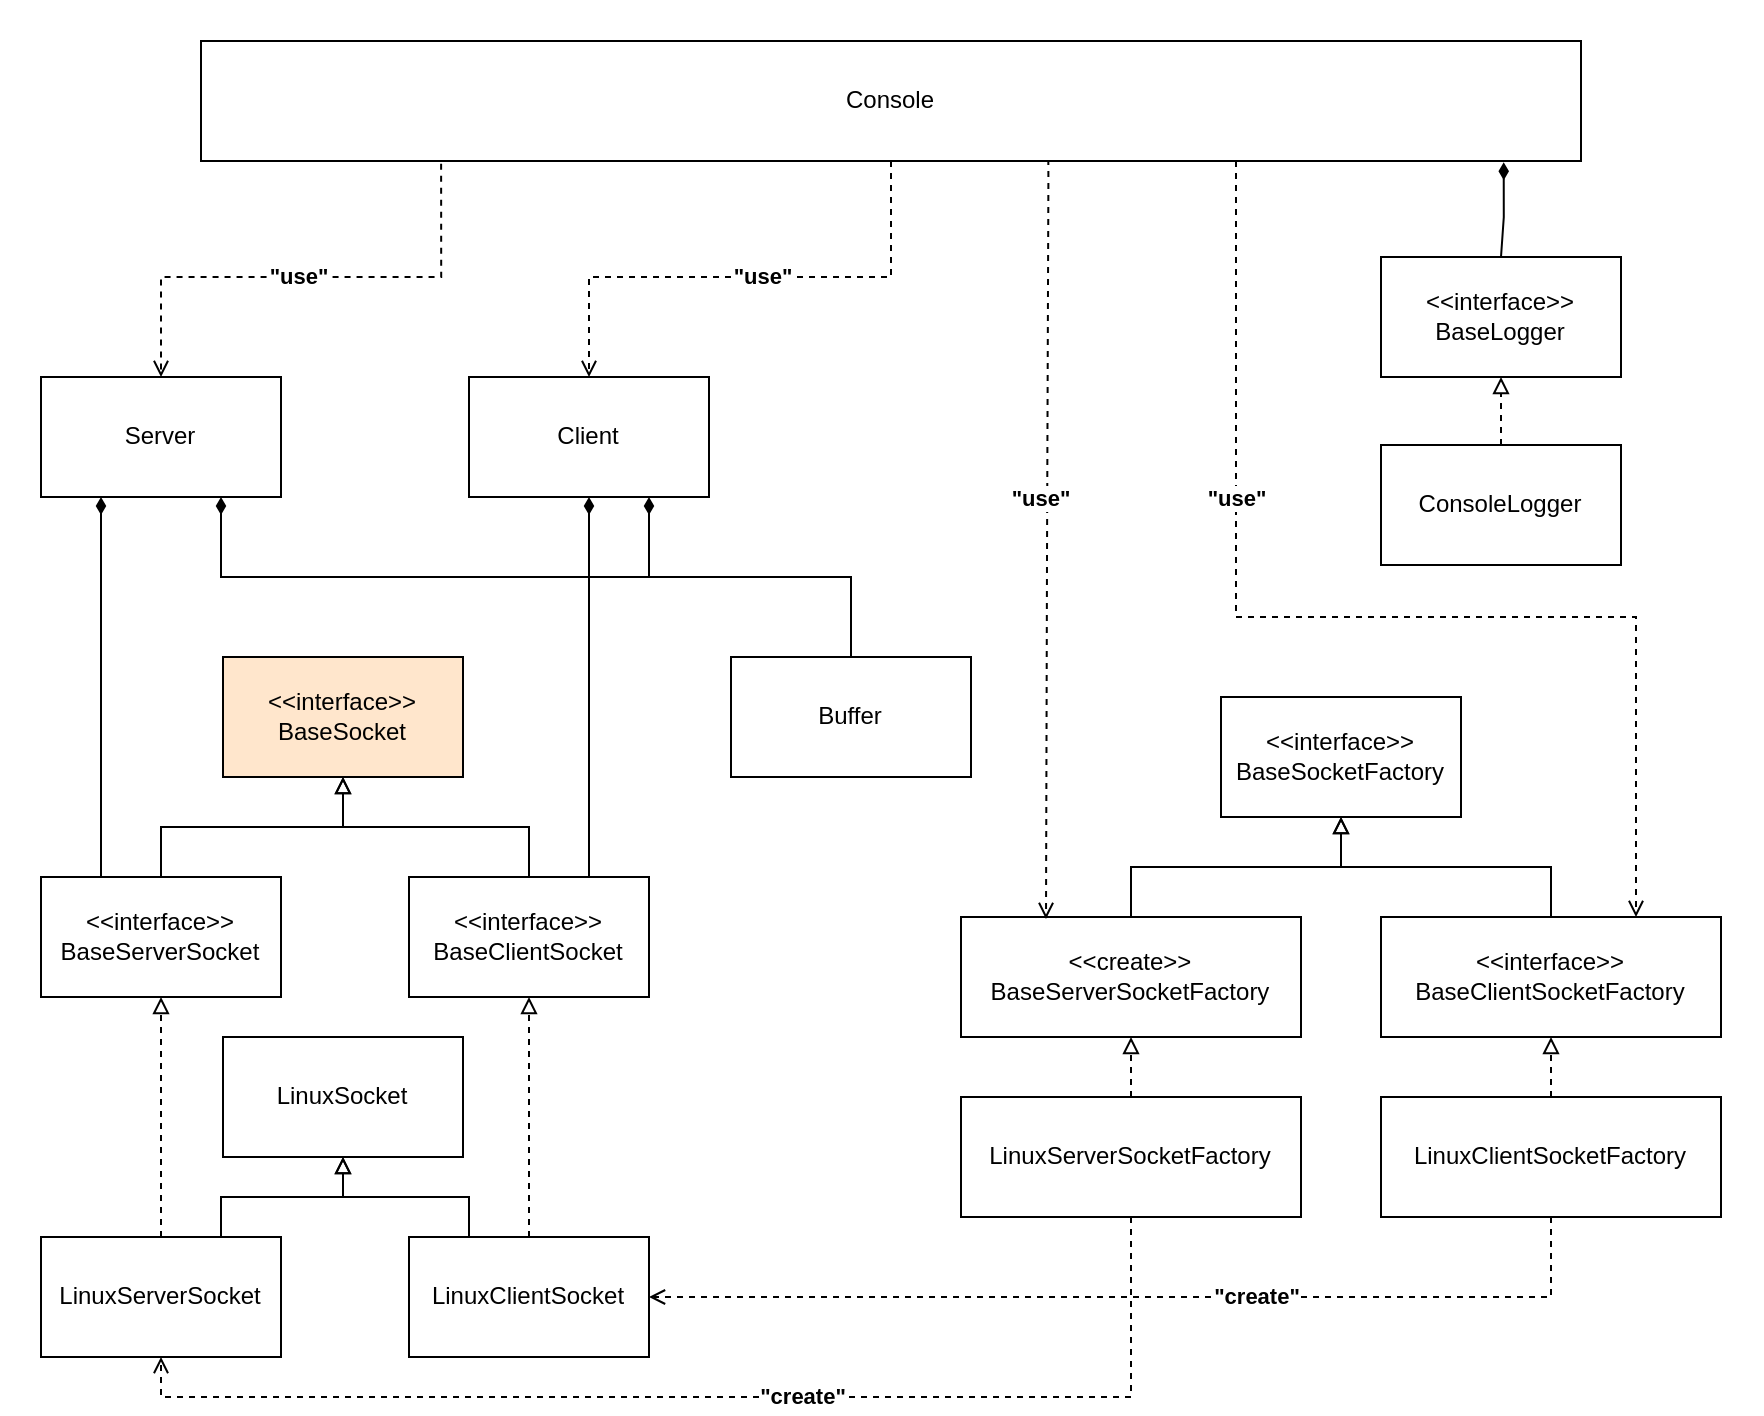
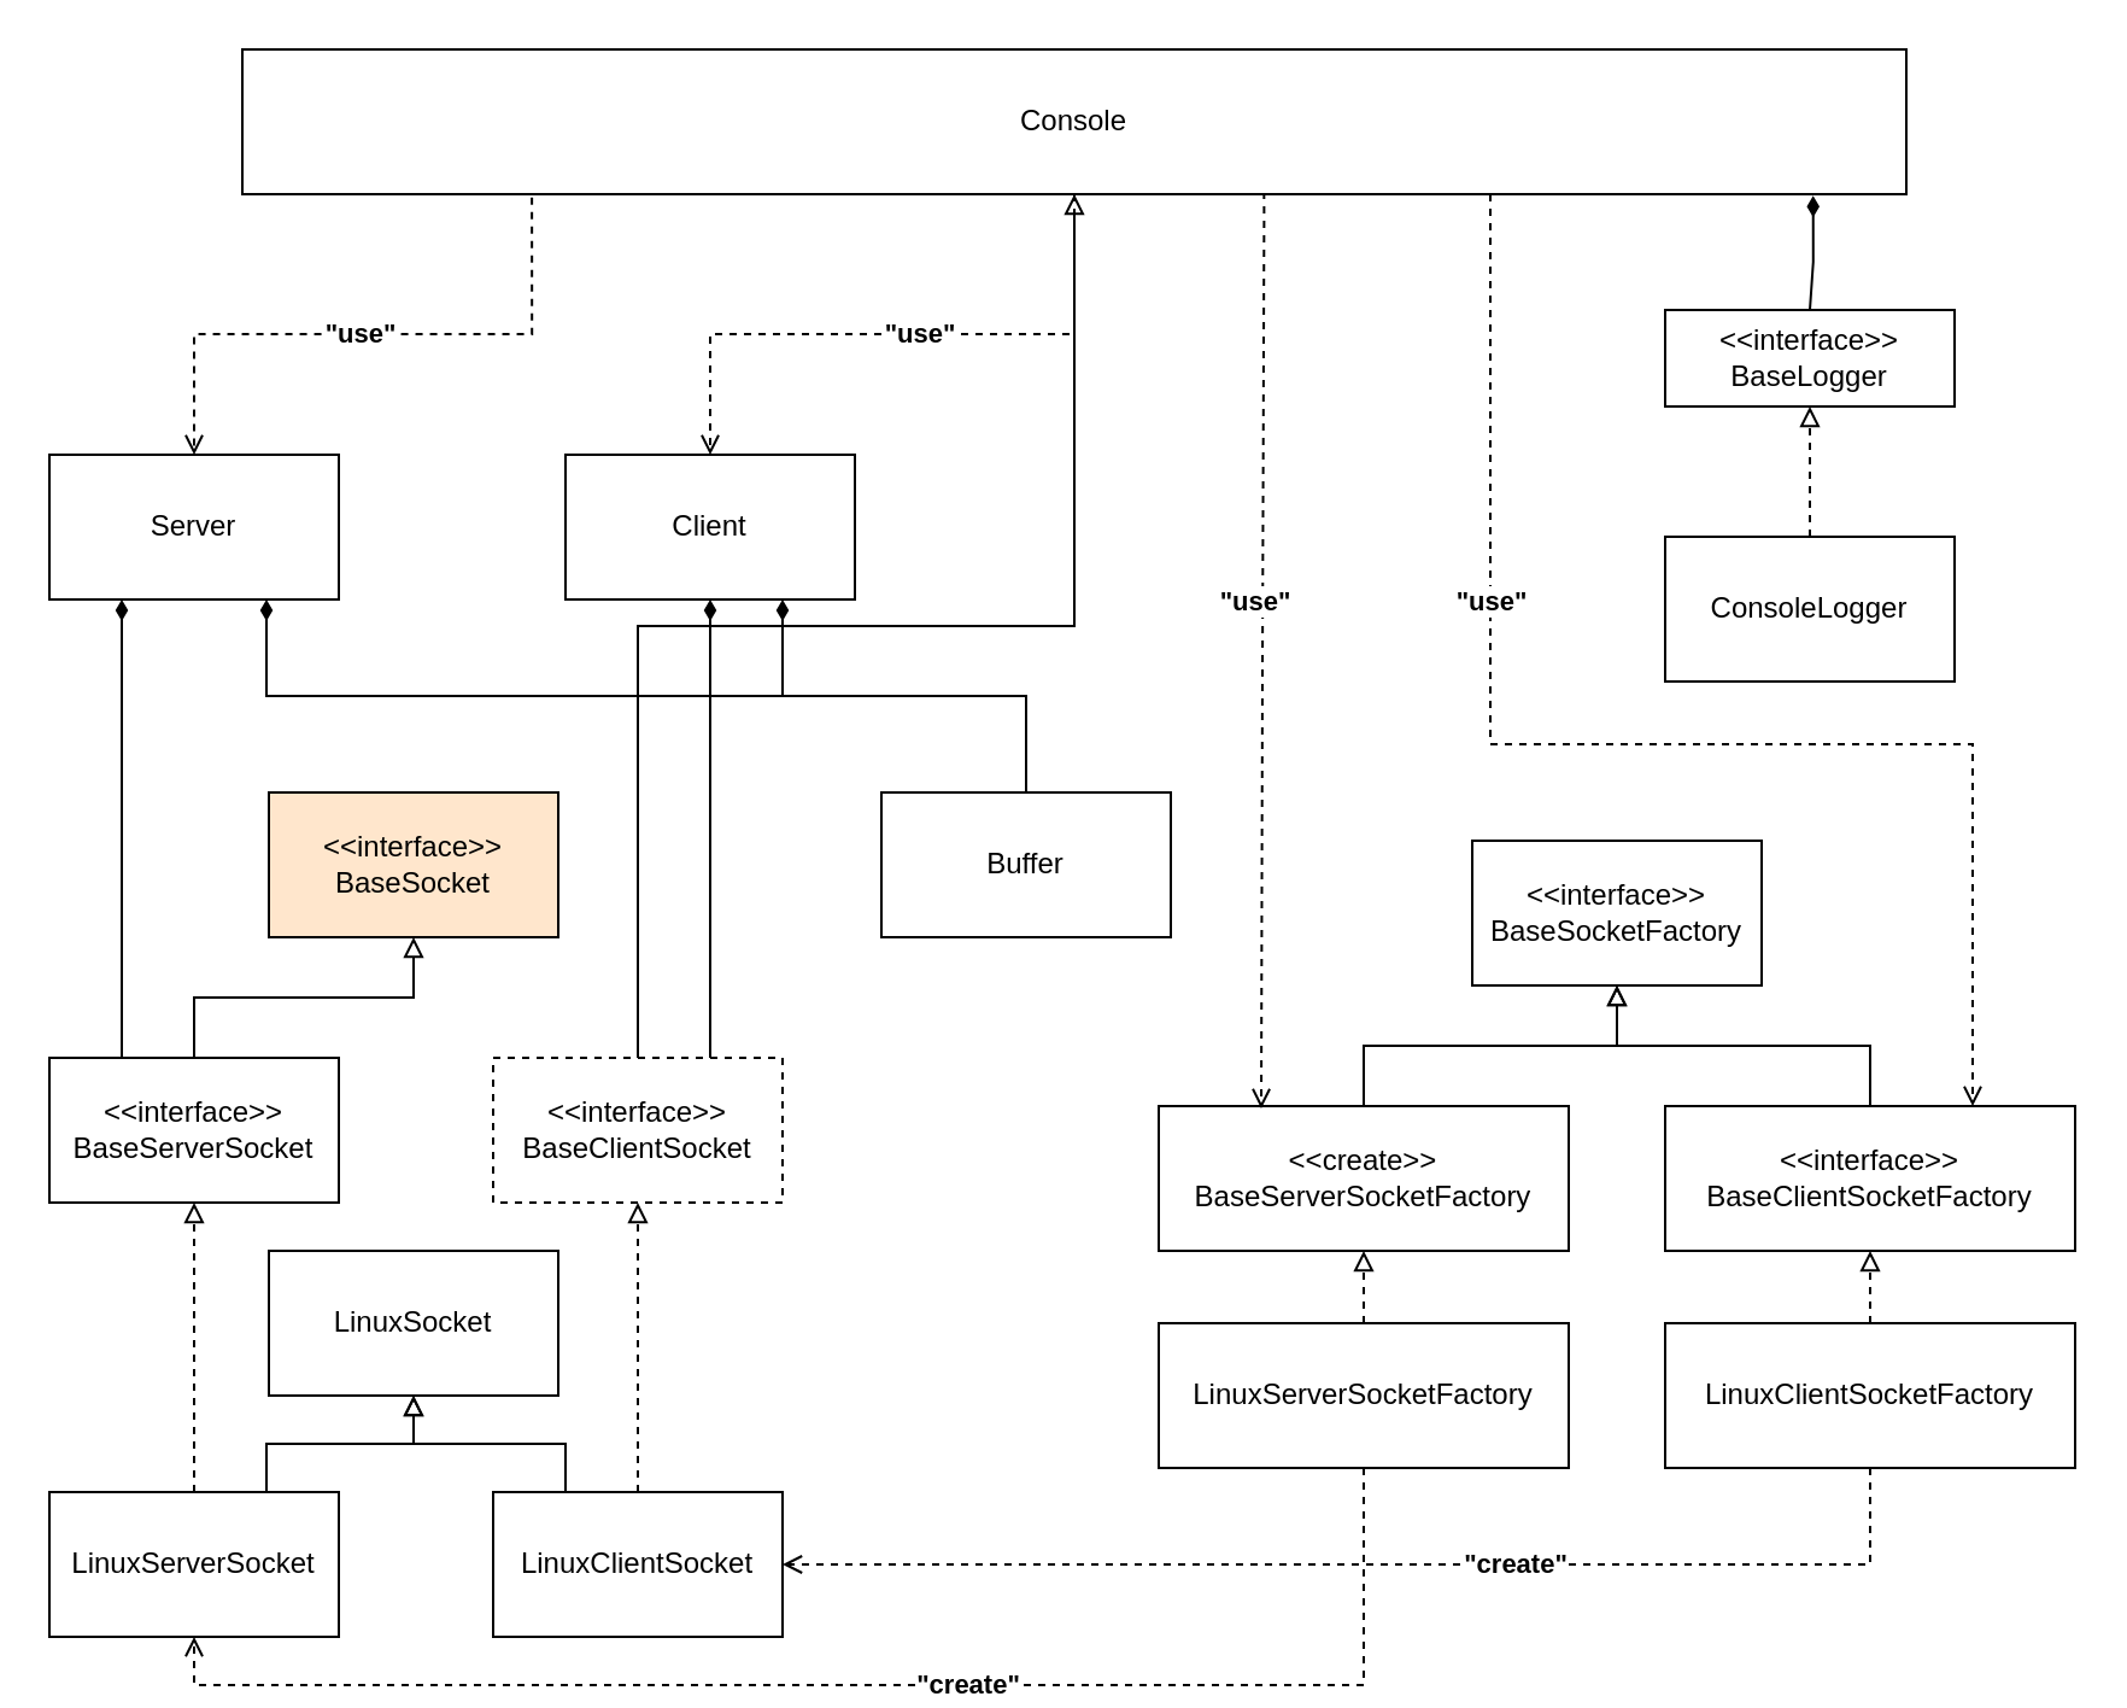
- <mxCell id="28" value="&lt;div&gt;&amp;lt;&amp;lt;interface&amp;gt;&amp;gt;&lt;br&gt;&lt;/div&gt;BaseLogger" style="rounded=0;whiteSpace=wrap;html=1;" parent="1" vertex="1"><mxGeometry x="690" y="128" width="120" height="60" as="geometry" /></mxCell>
+ <mxCell id="28" value="&lt;div&gt;&amp;lt;&amp;lt;interface&amp;gt;&amp;gt;&lt;br&gt;&lt;/div&gt;BaseLogger" style="rounded=0;whiteSpace=wrap;html=1;" parent="1" vertex="1"><mxGeometry x="690" y="128" width="120" height="40" as="geometry" /></mxCell>
- <mxCell id="6" style="edgeStyle=orthogonalEdgeStyle;rounded=0;orthogonalLoop=1;jettySize=auto;html=1;exitX=0.5;exitY=0;exitDx=0;exitDy=0;entryX=0.5;entryY=1;entryDx=0;entryDy=0;endArrow=block;endFill=0;" parent="1" source="7" target="2" edge="1"><mxGeometry relative="1" as="geometry" /></mxCell>
+ <mxCell id="6" style="edgeStyle=orthogonalEdgeStyle;rounded=0;orthogonalLoop=1;jettySize=auto;html=1;exitX=0.5;exitY=0;exitDx=0;exitDy=0;endArrow=block;endFill=0;" parent="1" source="7" target="46" edge="1"><mxGeometry relative="1" as="geometry" /></mxCell>
- <mxCell id="7" value="&lt;div&gt;&amp;lt;&amp;lt;interface&amp;gt;&amp;gt;&lt;br&gt;&lt;/div&gt;BaseClientSocket" style="rounded=0;whiteSpace=wrap;html=1;" parent="1" vertex="1"><mxGeometry x="204" y="438" width="120" height="60" as="geometry" /></mxCell>
+ <mxCell id="7" value="&lt;div&gt;&amp;lt;&amp;lt;interface&amp;gt;&amp;gt;&lt;br&gt;&lt;/div&gt;BaseClientSocket" style="rounded=0;whiteSpace=wrap;html=1;dashed=1;" parent="1" vertex="1"><mxGeometry x="204" y="438" width="120" height="60" as="geometry" /></mxCell>
